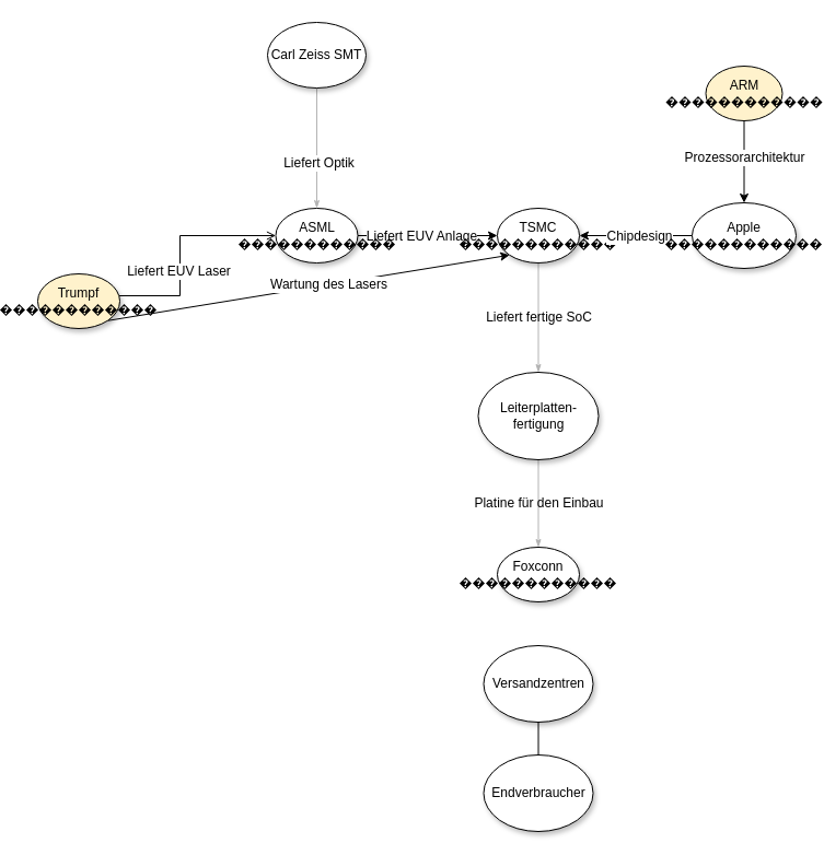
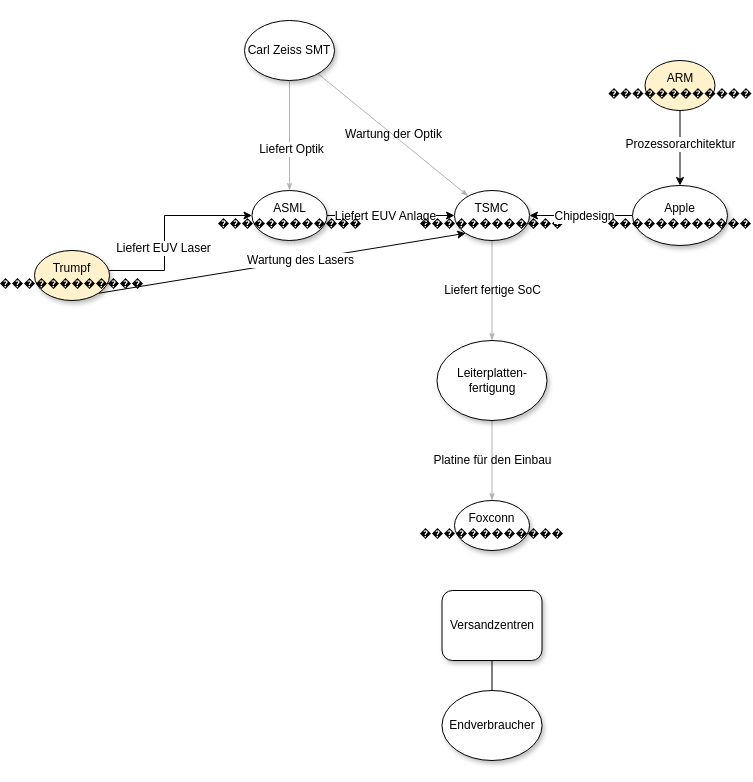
+ <mxCell id="4" value="Wartung der Optik" style="edgeStyle=none;rounded=1;html=1;labelBackgroundColor=none;startArrow=none;startFill=0;startSize=5;endArrow=classicThin;endFill=1;endSize=5;jettySize=auto;orthogonalLoop=1;strokeColor=#B3B3B3;strokeWidth=1;fontFamily=Helvetica;fontSize=12;" parent="1" source="5" target="10" edge="1"><mxGeometry relative="1" as="geometry" /></mxCell>
- <mxCell id="16" style="edgeStyle=orthogonalEdgeStyle;rounded=0;orthogonalLoop=1;jettySize=auto;html=1;entryX=0;entryY=0.5;entryDx=0;entryDy=0;fontFamily=Helvetica;fontSize=12;endArrow=open;" parent="1" source="20" target="8" edge="1"><mxGeometry relative="1" as="geometry"><Array as="points"><mxPoint x="150" y="270" /><mxPoint x="150" y="215" /></Array></mxGeometry></mxCell>
+ <mxCell id="16" style="edgeStyle=orthogonalEdgeStyle;rounded=0;orthogonalLoop=1;jettySize=auto;html=1;entryX=0;entryY=0.5;entryDx=0;entryDy=0;fontFamily=Helvetica;fontSize=12;" parent="1" source="20" target="8" edge="1"><mxGeometry relative="1" as="geometry"><Array as="points"><mxPoint x="150" y="270" /><mxPoint x="150" y="215" /></Array></mxGeometry></mxCell>
- <mxCell id="15" value="Versandzentren" style="ellipse;whiteSpace=wrap;html=1;rounded=0;shadow=1;comic=0;labelBackgroundColor=none;strokeWidth=1;fontFamily=Helvetica;fontSize=12;align=center;" parent="1" vertex="1"><mxGeometry x="427.5" y="590" width="100" height="70" as="geometry" /></mxCell>
+ <mxCell id="15" value="Versandzentren" style="whiteSpace=wrap;html=1;shadow=1;comic=0;labelBackgroundColor=none;strokeWidth=1;fontFamily=Helvetica;fontSize=12;align=center;rounded=1;" parent="1" vertex="1"><mxGeometry x="427.5" y="590" width="100" height="70" as="geometry" /></mxCell>
